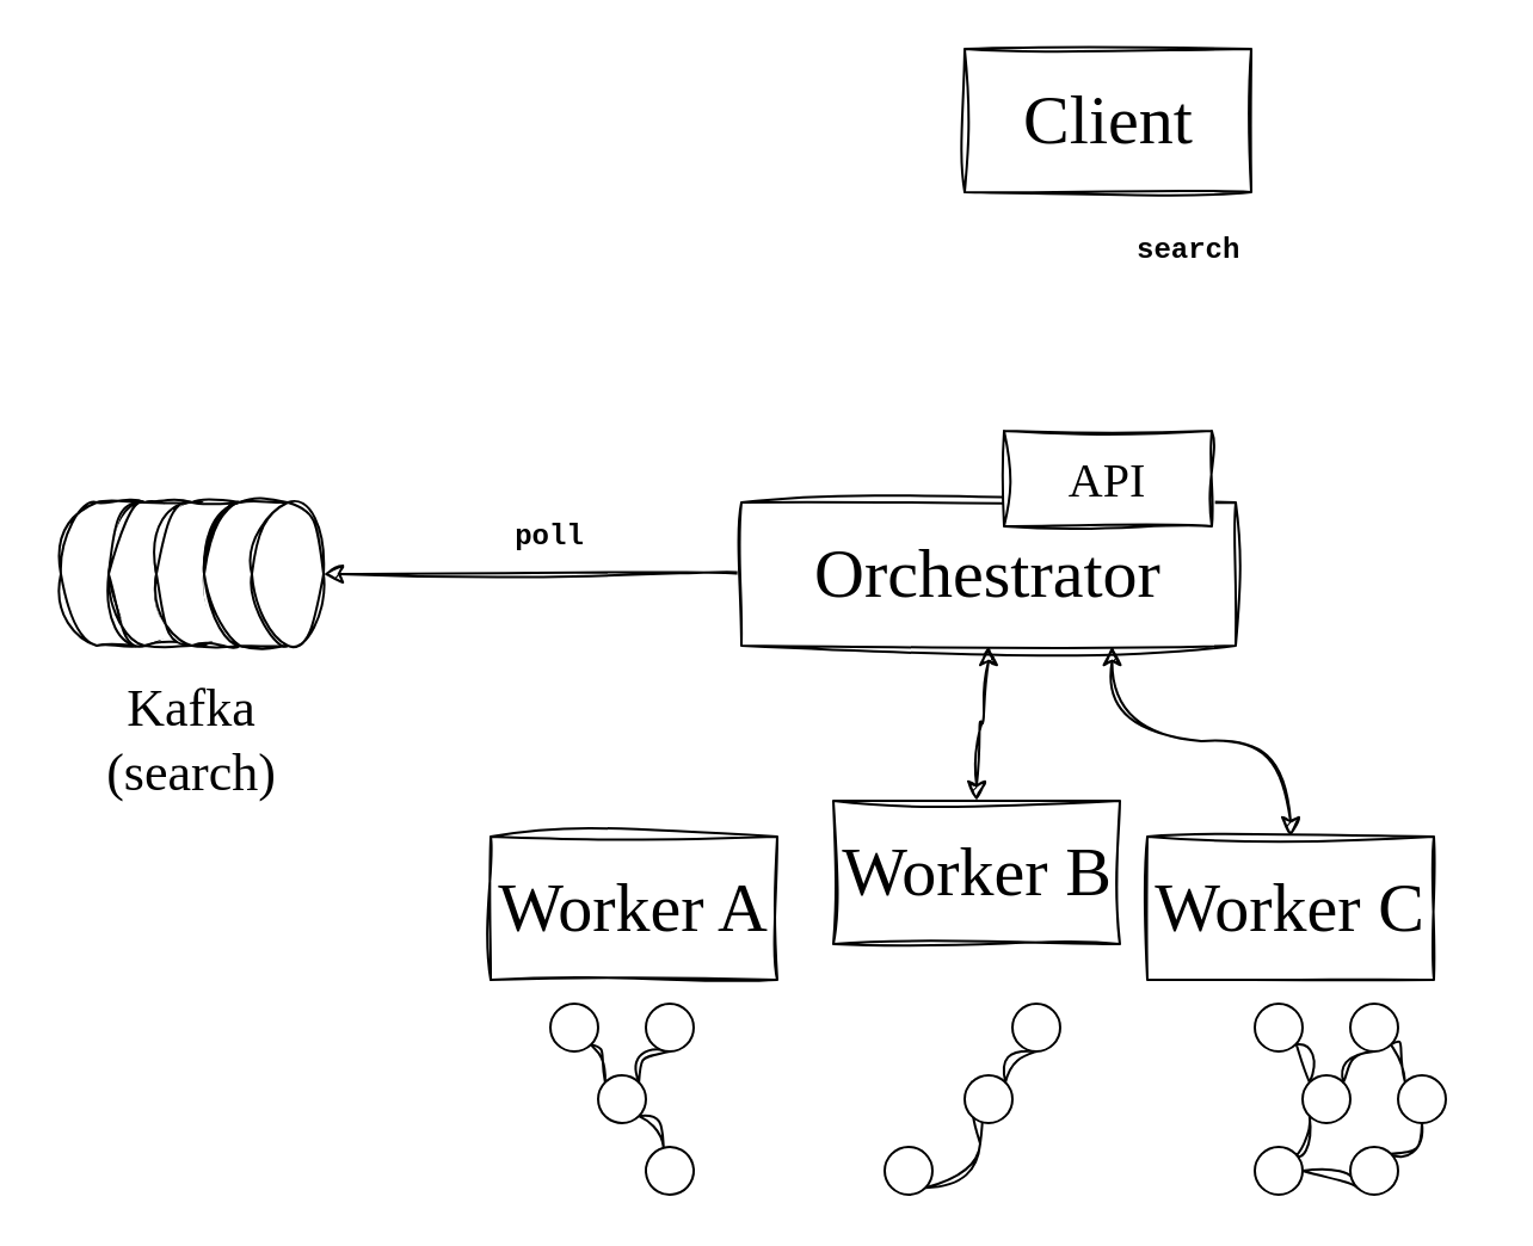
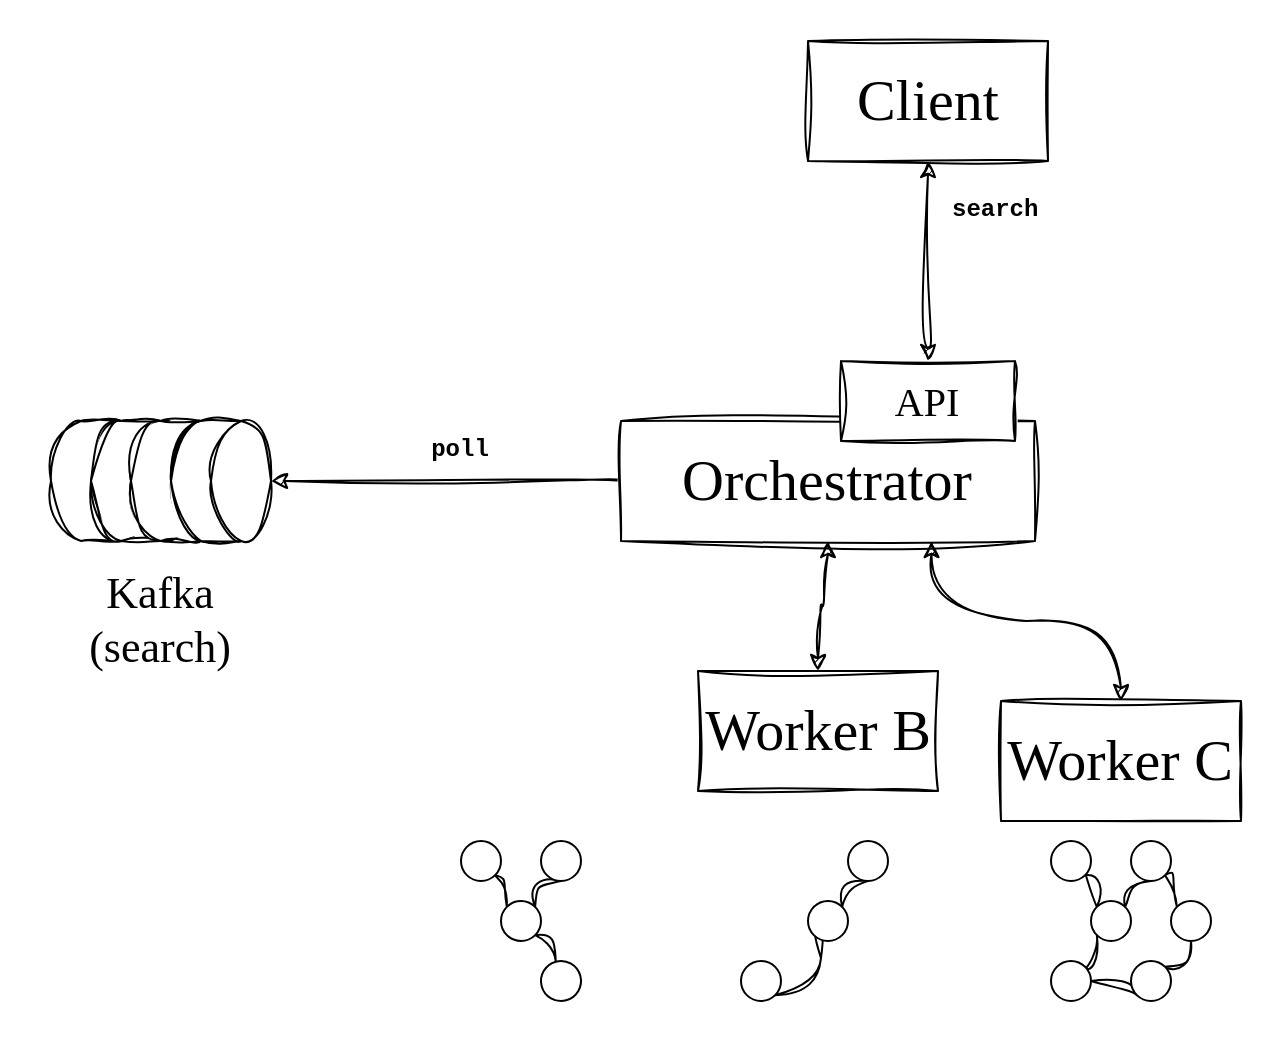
+ <mxCell id="6" style="edgeStyle=orthogonalEdgeStyle;orthogonalLoop=1;jettySize=auto;html=1;exitX=0.5;exitY=0;exitDx=0;exitDy=0;entryX=0.5;entryY=1;entryDx=0;entryDy=0;sketch=1;curveFitting=1;jiggle=2;curved=1;startArrow=classic;startFill=1;" edge="1" parent="1" source="16" target="10"><mxGeometry relative="1" as="geometry" /></mxCell>
- <mxCell id="2" value="&lt;font style=&quot;font-size: 29px;&quot;&gt;Worker A&lt;/font&gt;" style="rounded=0;whiteSpace=wrap;html=1;glass=0;sketch=1;curveFitting=1;jiggle=2;fontFamily=Corethan;" vertex="1" parent="1"><mxGeometry x="205" y="350" width="120" height="60" as="geometry" /></mxCell>
- <mxCell id="4" value="&lt;font style=&quot;font-size: 29px;&quot;&gt;Worker C&lt;/font&gt;" style="rounded=0;whiteSpace=wrap;html=1;glass=0;sketch=1;curveFitting=1;jiggle=2;fontFamily=Corethan;" vertex="1" parent="1"><mxGeometry x="480" y="350" width="120" height="60" as="geometry" /></mxCell>
+ <mxCell id="4" value="&lt;font style=&quot;font-size: 29px;&quot;&gt;Worker C&lt;/font&gt;" style="rounded=0;whiteSpace=wrap;html=1;glass=0;sketch=1;curveFitting=1;jiggle=2;fontFamily=Corethan;" vertex="1" parent="1"><mxGeometry x="500" y="350" width="120" height="60" as="geometry" /></mxCell>
